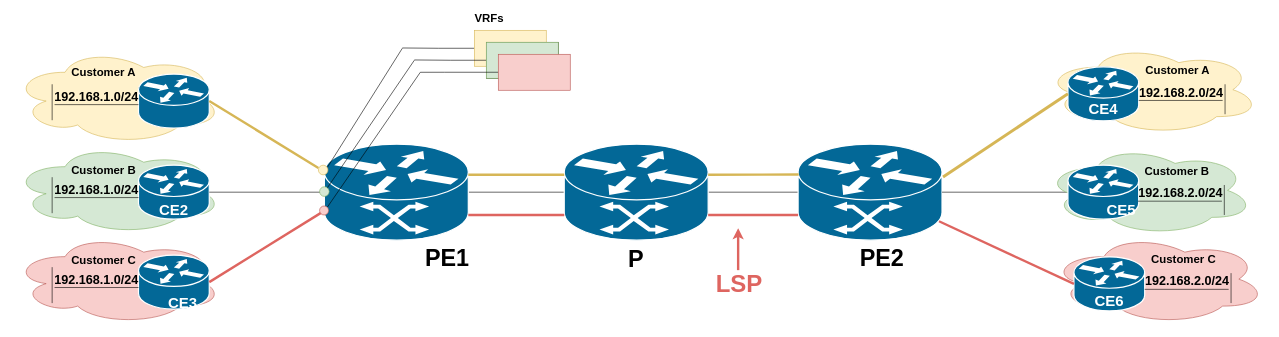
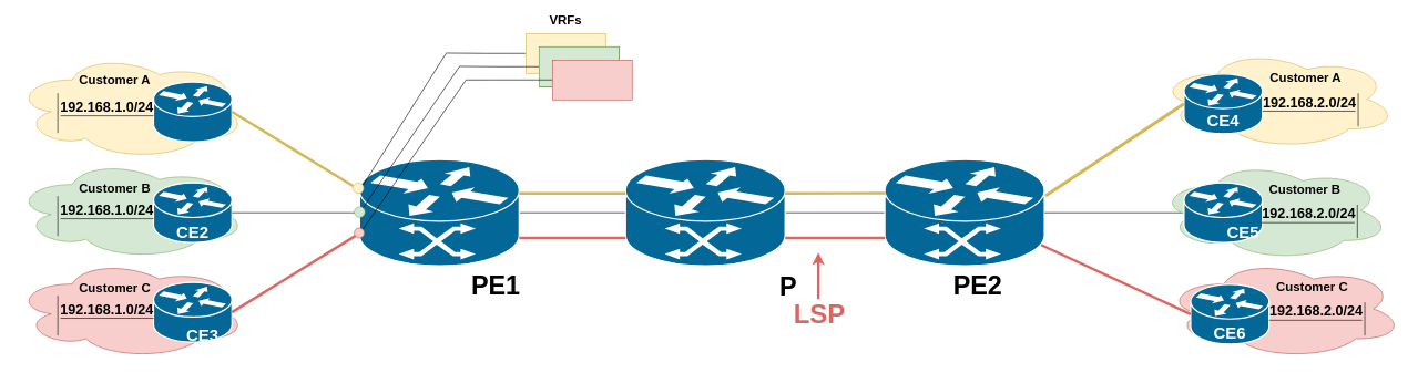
- <mxCell id="30" value="&lt;b&gt;&lt;font style=&quot;font-size: 19px&quot;&gt;VRFs&lt;/font&gt;&lt;/b&gt;" style="text;html=1;strokeColor=none;fillColor=none;align=center;verticalAlign=middle;whiteSpace=wrap;rounded=0;" parent="1" vertex="1"><mxGeometry x="795" y="20" width="40" height="20" as="geometry" /></mxCell>
+ <mxCell id="30" value="&lt;b&gt;&lt;font style=&quot;font-size: 19px&quot;&gt;VRFs&lt;/font&gt;&lt;/b&gt;" style="text;html=1;strokeColor=none;fillColor=none;align=center;verticalAlign=middle;whiteSpace=wrap;rounded=0;" parent="1" vertex="1"><mxGeometry x="830" y="20" width="40" height="20" as="geometry" /></mxCell>
- <mxCell id="44" value="&lt;font style=&quot;font-size: 39px&quot;&gt;&lt;b&gt;P&lt;/b&gt;&lt;/font&gt;" style="text;html=1;strokeColor=none;fillColor=none;align=center;verticalAlign=middle;whiteSpace=wrap;rounded=0;" vertex="1" parent="1"><mxGeometry x="1040" y="423" width="40" height="20" as="geometry" /></mxCell>
+ <mxCell id="44" value="&lt;font style=&quot;font-size: 39px&quot;&gt;&lt;b&gt;P&lt;/b&gt;&lt;/font&gt;" style="text;html=1;strokeColor=none;fillColor=none;align=center;verticalAlign=middle;whiteSpace=wrap;rounded=0;" vertex="1" parent="1"><mxGeometry x="1165" y="423" width="40" height="20" as="geometry" /></mxCell>
